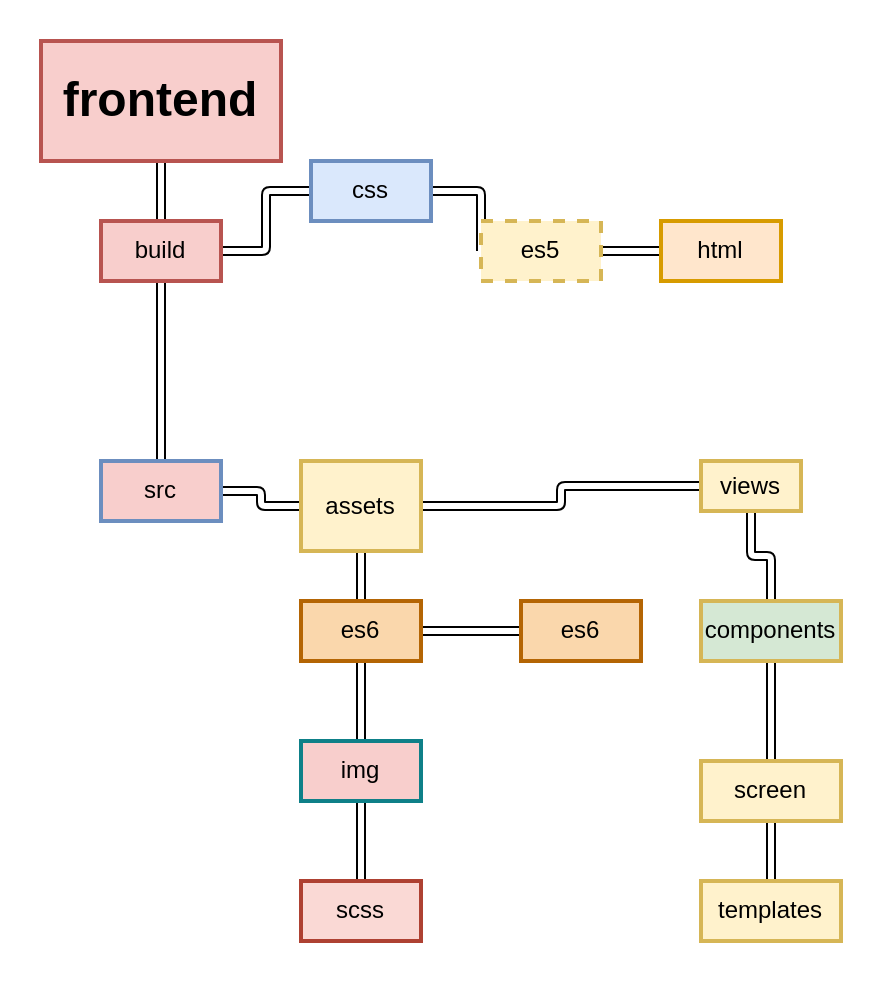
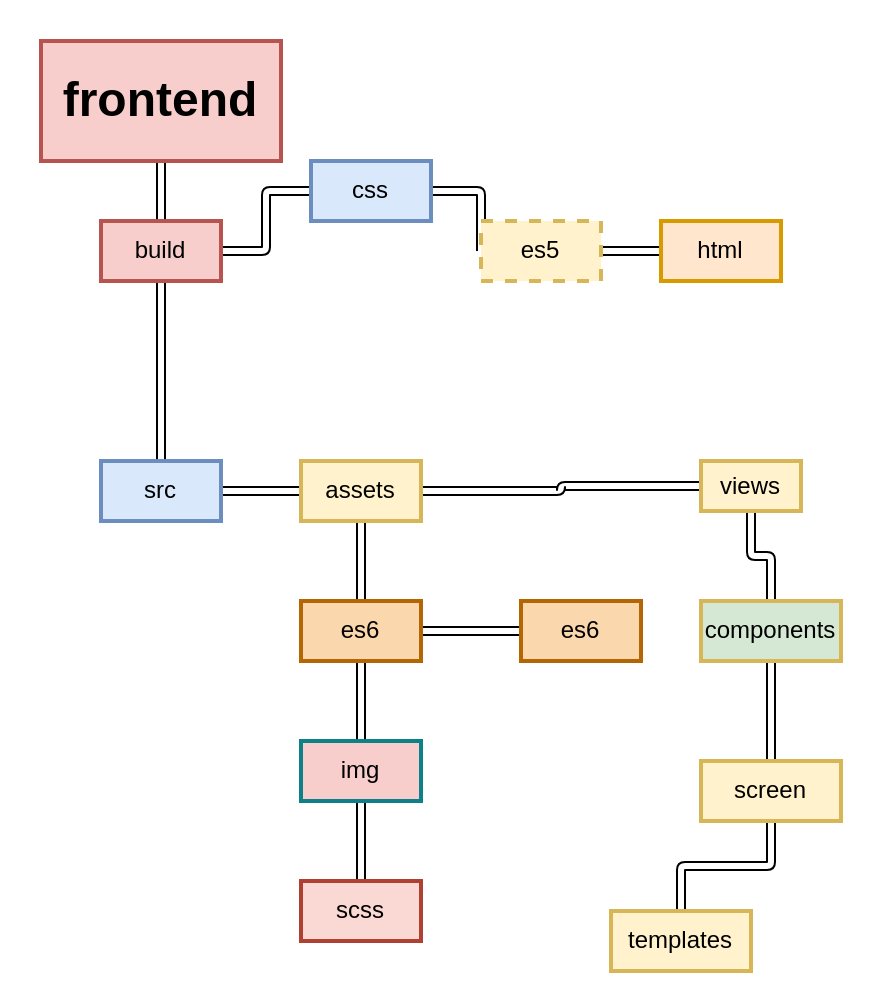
- <mxCell id="13" value="src" style="whiteSpace=wrap;html=1;strokeWidth=2;fillColor=#f8cecc;strokeColor=#6c8ebf;" parent="1" vertex="1"><mxGeometry x="50" y="230" width="60" height="30" as="geometry" /></mxCell>
+ <mxCell id="13" value="src" style="whiteSpace=wrap;html=1;strokeWidth=2;fillColor=#dae8fc;strokeColor=#6c8ebf;" parent="1" vertex="1"><mxGeometry x="50" y="230" width="60" height="30" as="geometry" /></mxCell>
- <mxCell id="16" value="assets" style="whiteSpace=wrap;html=1;strokeWidth=2;fillColor=#fff2cc;strokeColor=#d6b656;" parent="1" vertex="1"><mxGeometry x="150" y="230" width="60" height="45" as="geometry" /></mxCell>
+ <mxCell id="16" value="assets" style="whiteSpace=wrap;html=1;strokeWidth=2;fillColor=#fff2cc;strokeColor=#d6b656;" parent="1" vertex="1"><mxGeometry x="150" y="230" width="60" height="30" as="geometry" /></mxCell>
- <mxCell id="30" value="templates" style="whiteSpace=wrap;html=1;strokeWidth=2;fillColor=#fff2cc;strokeColor=#d6b656;" parent="1" vertex="1"><mxGeometry x="350" y="440" width="70" height="30" as="geometry" /></mxCell>
+ <mxCell id="30" value="templates" style="whiteSpace=wrap;html=1;strokeWidth=2;fillColor=#fff2cc;strokeColor=#d6b656;" parent="1" vertex="1"><mxGeometry x="305" y="455" width="70" height="30" as="geometry" /></mxCell>
